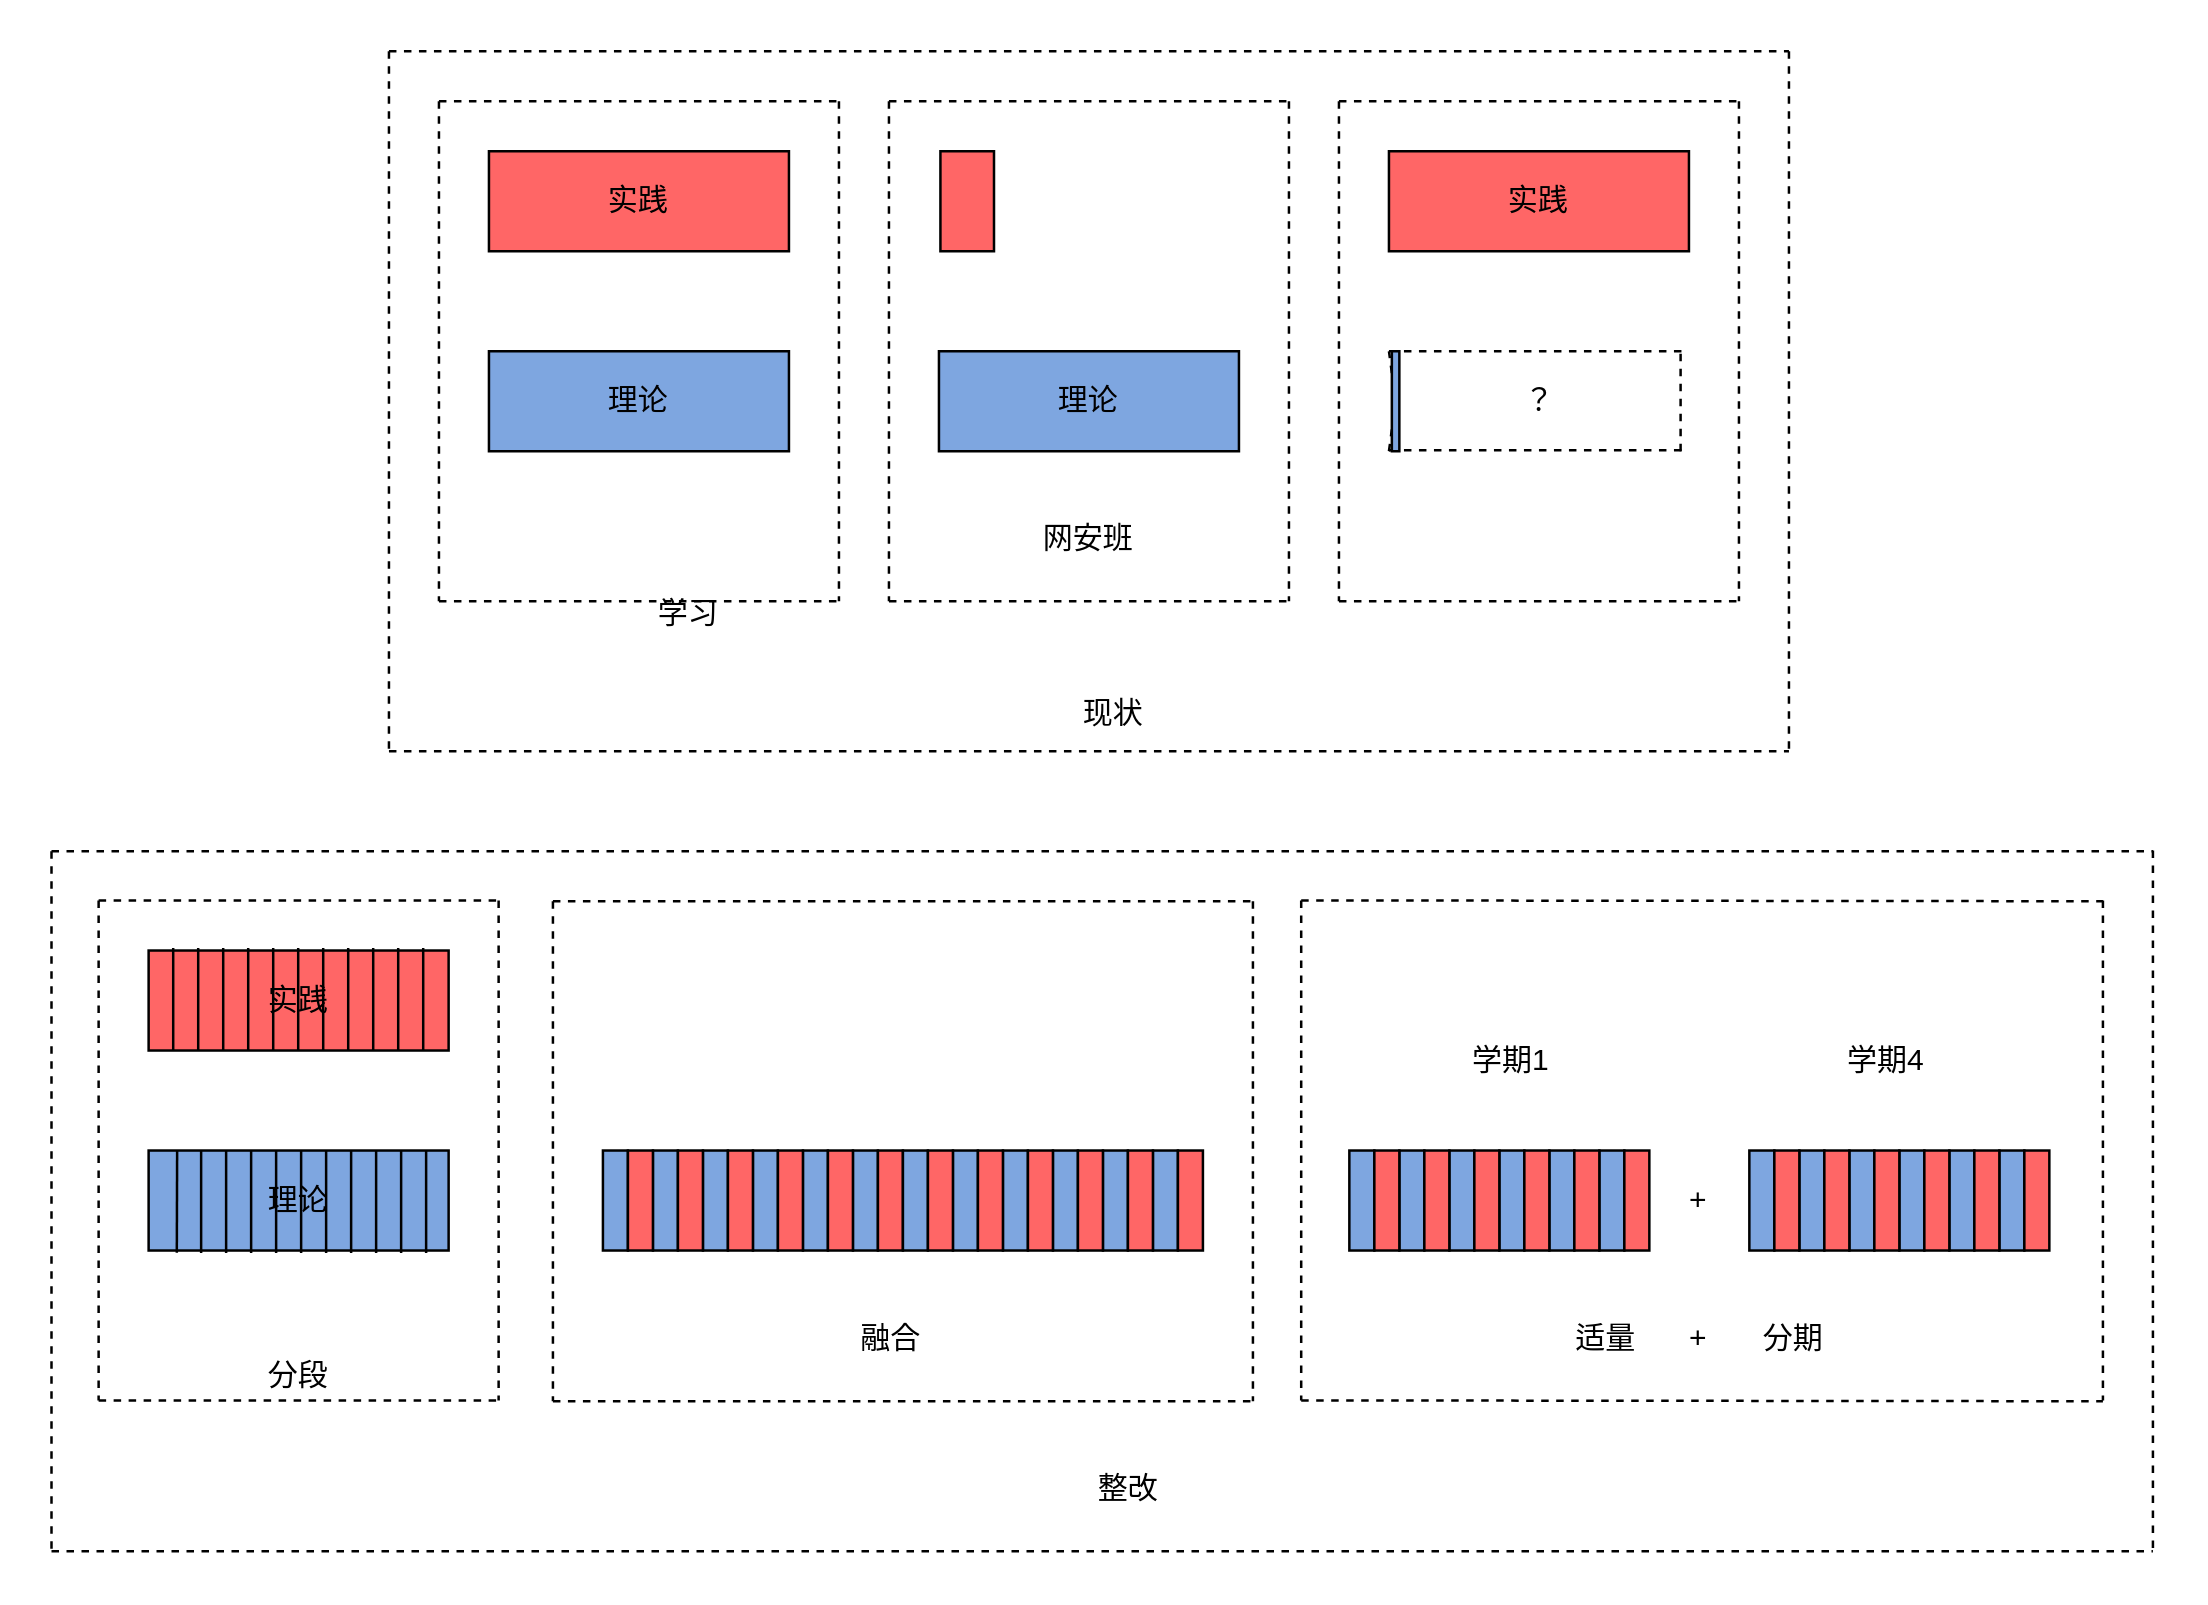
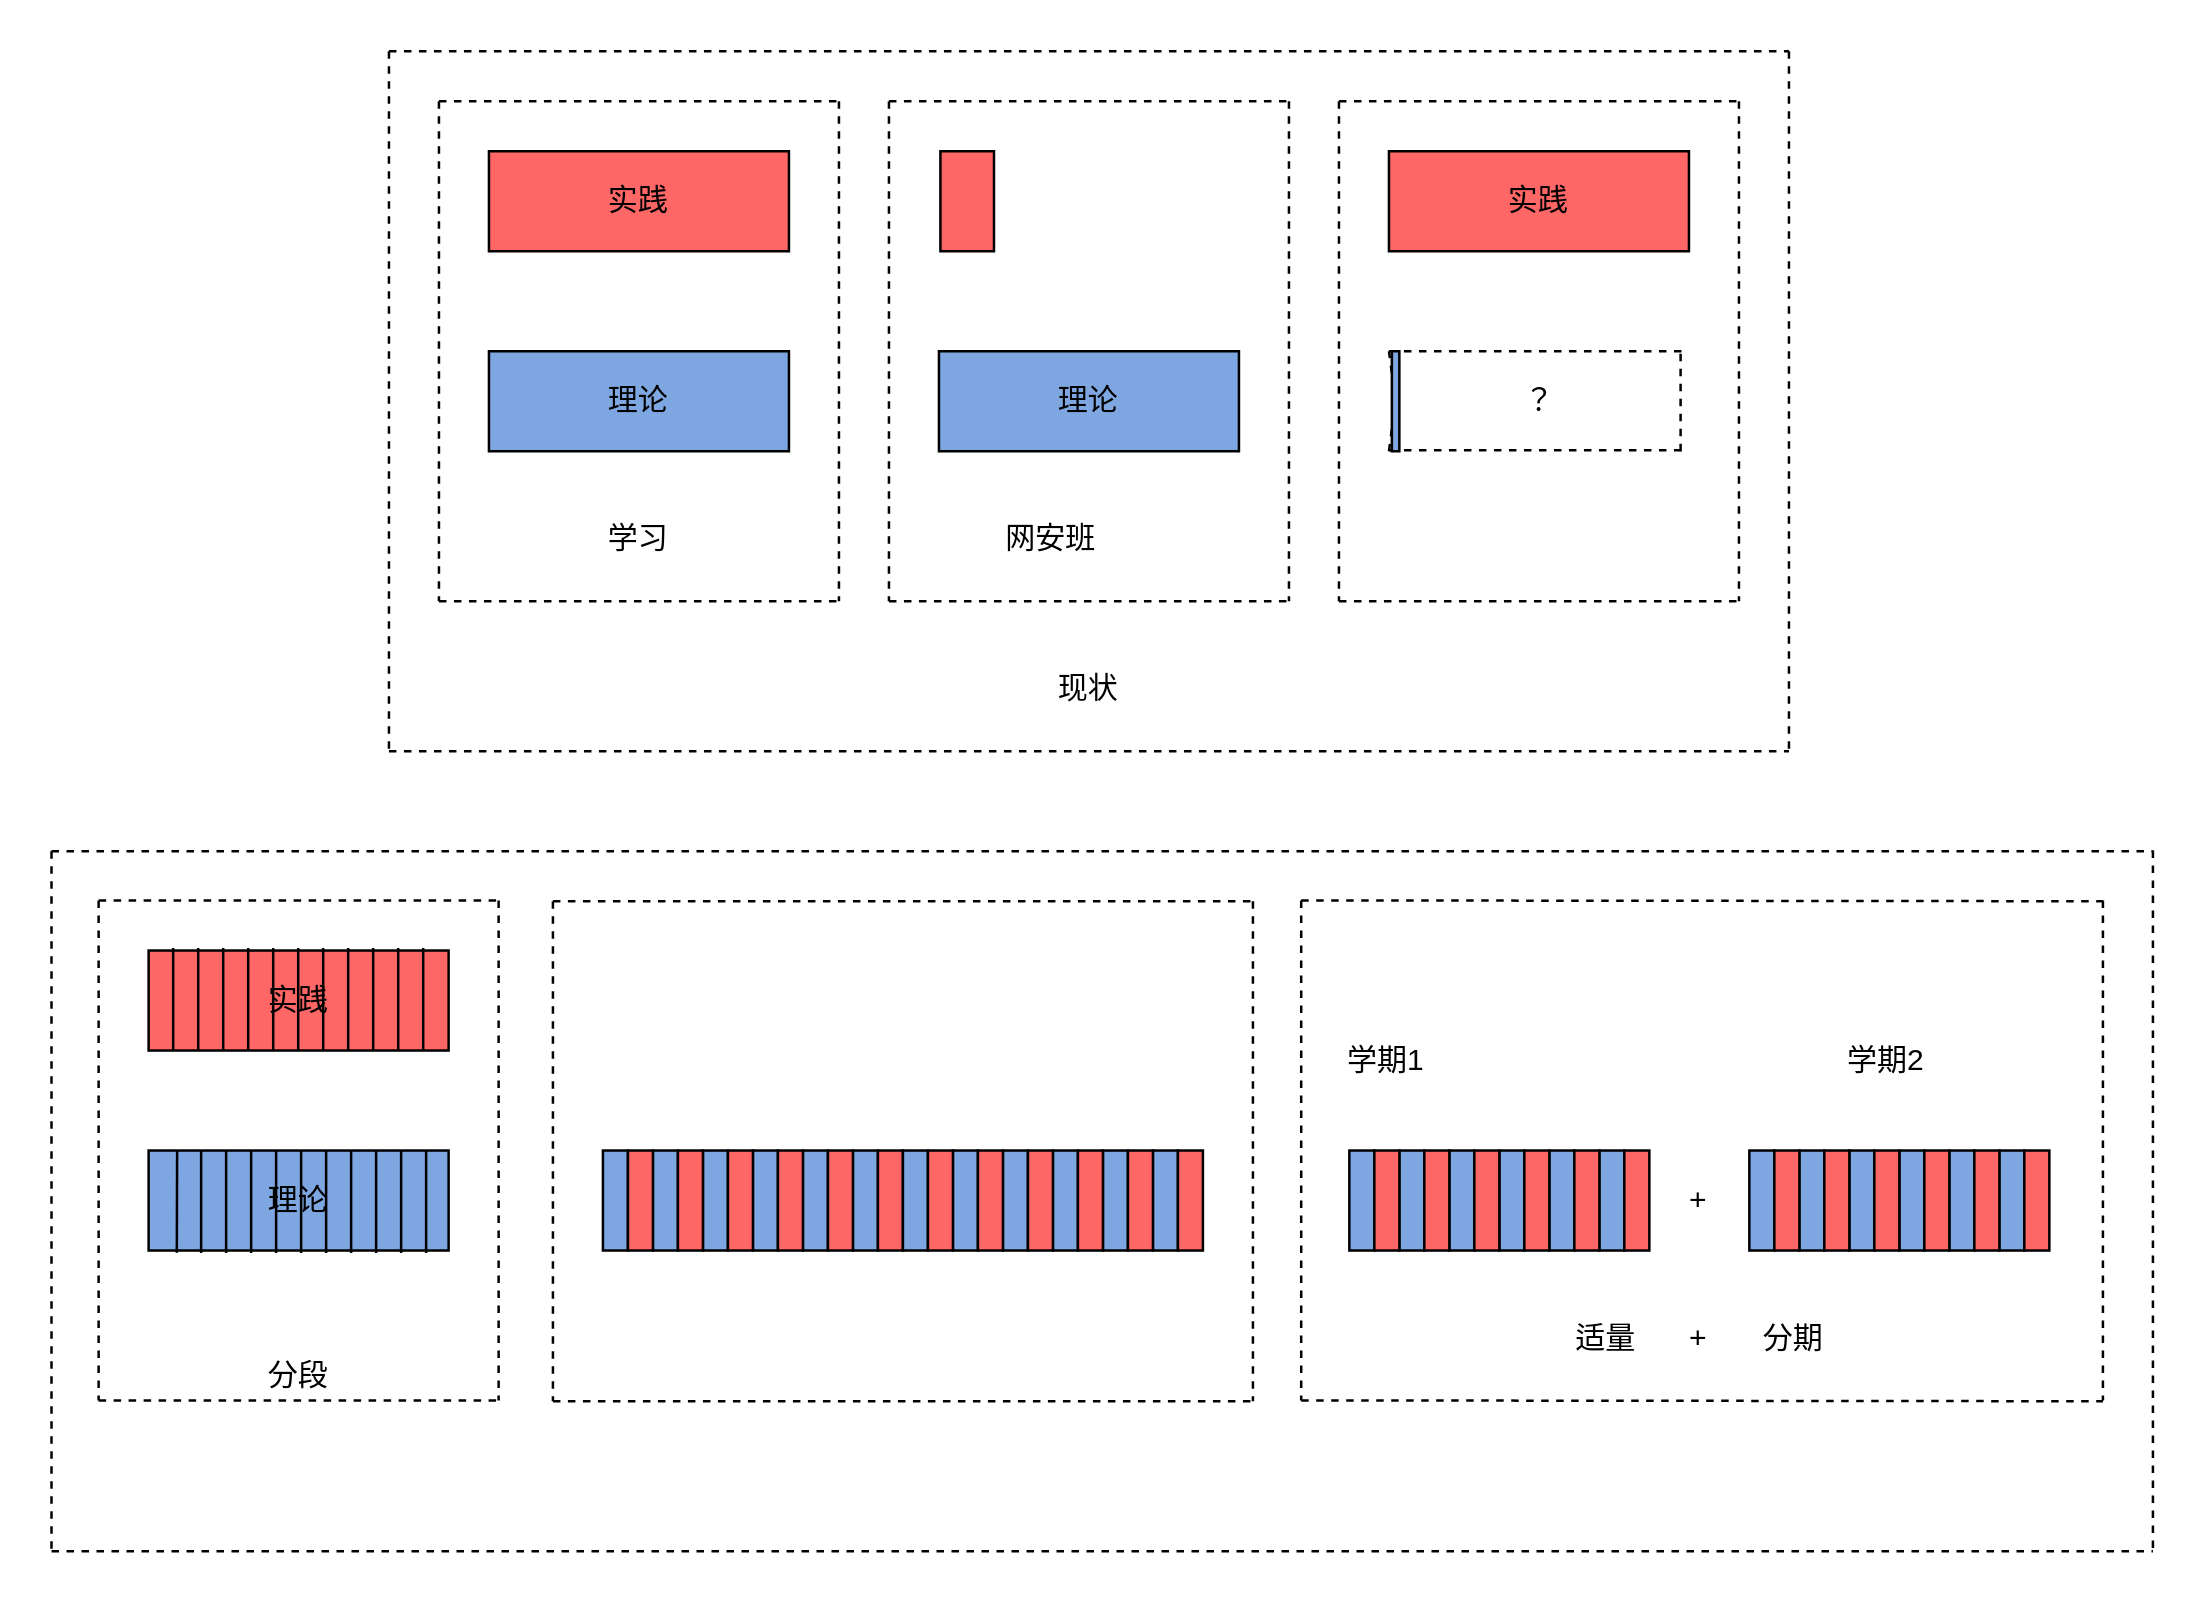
- <mxCell id="31" value="网安班" style="text;html=1;align=center;verticalAlign=middle;whiteSpace=wrap;rounded=0;" parent="1" vertex="1"><mxGeometry x="404.98" y="200" width="60" height="30" as="geometry" /></mxCell>
+ <mxCell id="31" value="网安班" style="text;html=1;align=center;verticalAlign=middle;whiteSpace=wrap;rounded=0;" parent="1" vertex="1"><mxGeometry x="389.98" y="200" width="60" height="30" as="geometry" /></mxCell>
- <mxCell id="30" value="学习" style="text;html=1;align=center;verticalAlign=middle;whiteSpace=wrap;rounded=0;" parent="1" vertex="1"><mxGeometry x="244.98" y="230" width="60" height="30" as="geometry" /></mxCell>
+ <mxCell id="30" value="学习" style="text;html=1;align=center;verticalAlign=middle;whiteSpace=wrap;rounded=0;" parent="1" vertex="1"><mxGeometry x="224.98" y="200" width="60" height="30" as="geometry" /></mxCell>
- <mxCell id="106" value="现状" style="text;html=1;align=center;verticalAlign=middle;whiteSpace=wrap;rounded=0;" parent="1" vertex="1"><mxGeometry x="414.98" y="270" width="60" height="30" as="geometry" /></mxCell>
+ <mxCell id="106" value="现状" style="text;html=1;align=center;verticalAlign=middle;whiteSpace=wrap;rounded=0;" parent="1" vertex="1"><mxGeometry x="404.98" y="260" width="60" height="30" as="geometry" /></mxCell>
- <mxCell id="120" value="学期1" style="text;html=1;align=center;verticalAlign=middle;whiteSpace=wrap;rounded=0;" parent="1" vertex="1"><mxGeometry x="574.14" y="409" width="60" height="30" as="geometry" /></mxCell>
+ <mxCell id="120" value="学期1" style="text;html=1;align=center;verticalAlign=middle;whiteSpace=wrap;rounded=0;" parent="1" vertex="1"><mxGeometry x="524.14" y="409" width="60" height="30" as="geometry" /></mxCell>
- <mxCell id="121" value="学期4" style="text;html=1;align=center;verticalAlign=middle;whiteSpace=wrap;rounded=0;" parent="1" vertex="1"><mxGeometry x="724.14" y="409" width="60" height="30" as="geometry" /></mxCell>
+ <mxCell id="121" value="学期2" style="text;html=1;align=center;verticalAlign=middle;whiteSpace=wrap;rounded=0;" parent="1" vertex="1"><mxGeometry x="724.14" y="409" width="60" height="30" as="geometry" /></mxCell>
- <mxCell id="57" value="融合" style="text;html=1;align=center;verticalAlign=middle;whiteSpace=wrap;rounded=0;" parent="1" vertex="1"><mxGeometry x="325.57" y="519.71" width="60" height="30" as="geometry" /></mxCell>
- <mxCell id="119" value="整改" style="text;html=1;align=center;verticalAlign=middle;whiteSpace=wrap;rounded=0;" parent="1" vertex="1"><mxGeometry x="420.57" y="580" width="60" height="30" as="geometry" /></mxCell>
